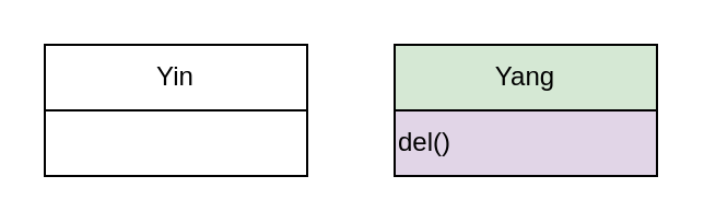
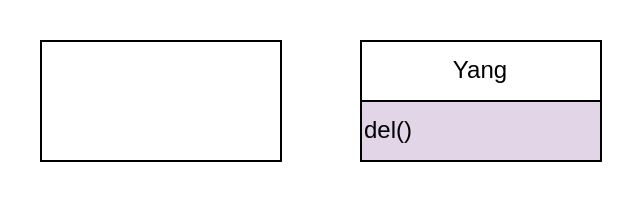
- <mxCell id="5" value="Yin" style="rounded=0;whiteSpace=wrap;html=1;" vertex="1" parent="1"><mxGeometry x="20" y="20" width="120" height="30" as="geometry" /></mxCell>
- <mxCell id="3" value="Yang" style="rounded=0;whiteSpace=wrap;html=1;fillColor=#d5e8d4;" vertex="1" parent="1"><mxGeometry x="180" y="20" width="120" height="30" as="geometry" /></mxCell>
+ <mxCell id="3" value="Yang" style="rounded=0;whiteSpace=wrap;html=1;" vertex="1" parent="1"><mxGeometry x="180" y="20" width="120" height="30" as="geometry" /></mxCell>
